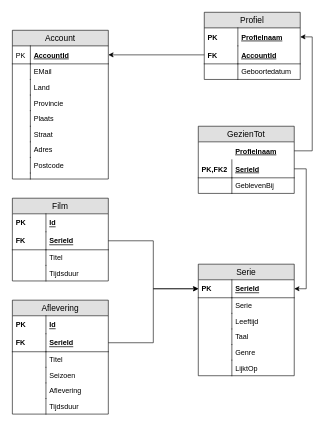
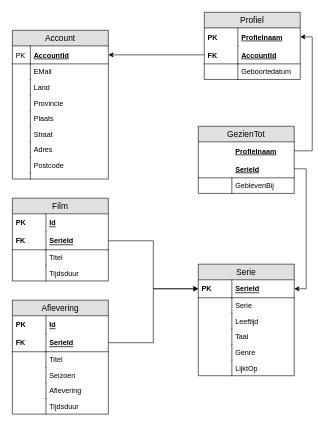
- <mxCell id="66" value="PK,FK2" style="shape=partialRectangle;fontStyle=1;top=0;left=0;bottom=0;fillColor=none;align=left;verticalAlign=middle;spacingLeft=4;spacingRight=4;overflow=hidden;rotatable=0;points=[];portConstraint=eastwest;part=1;fontSize=12;" parent="65" vertex="1" connectable="0"><mxGeometry width="56" height="30" as="geometry" /></mxCell>
